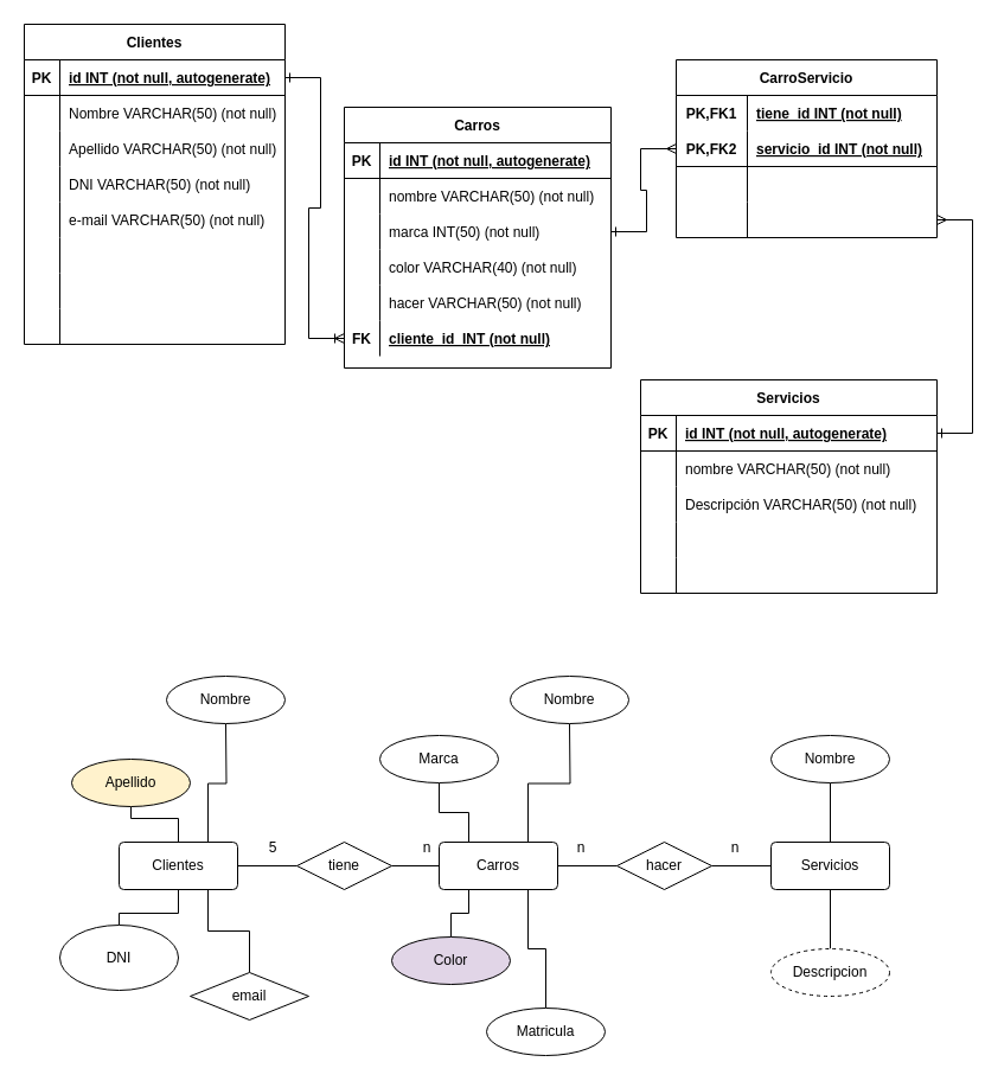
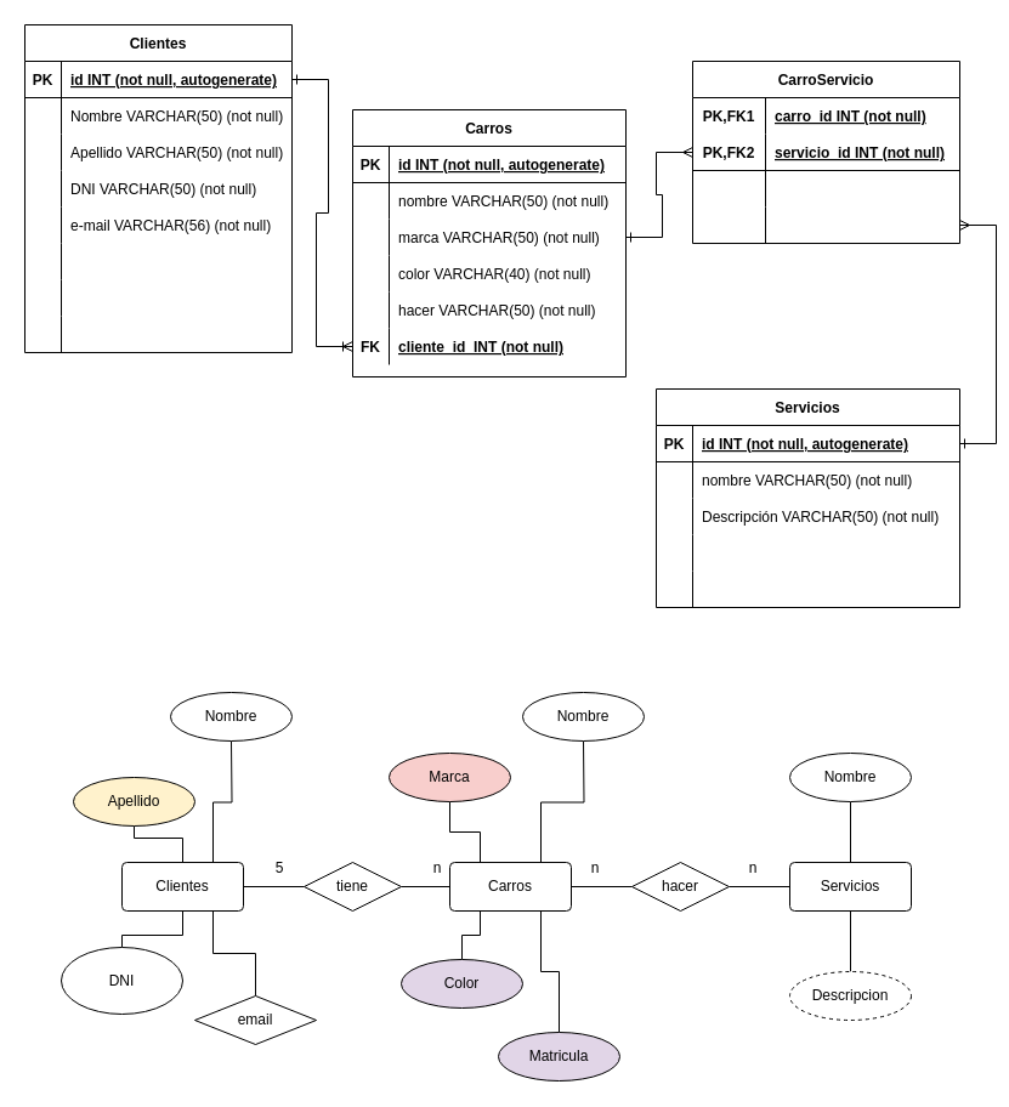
- <mxCell id="66" value="tiene_id INT (not null)" style="shape=partialRectangle;connectable=0;fillColor=none;top=0;left=0;bottom=0;right=0;align=left;spacingLeft=6;fontStyle=5;overflow=hidden;" parent="64" vertex="1"><mxGeometry x="60" width="160" height="30" as="geometry"><mxRectangle width="160" height="30" as="alternateBounds" /></mxGeometry></mxCell>
+ <mxCell id="66" value="carro_id INT (not null)" style="shape=partialRectangle;connectable=0;fillColor=none;top=0;left=0;bottom=0;right=0;align=left;spacingLeft=6;fontStyle=5;overflow=hidden;" parent="64" vertex="1"><mxGeometry x="60" width="160" height="30" as="geometry"><mxRectangle width="160" height="30" as="alternateBounds" /></mxGeometry></mxCell>
- <mxCell id="36" value="e-mail VARCHAR(50) (not null)" style="shape=partialRectangle;connectable=0;fillColor=none;top=0;left=0;bottom=0;right=0;align=left;spacingLeft=6;overflow=hidden;" parent="34" vertex="1"><mxGeometry x="30" width="190" height="30" as="geometry"><mxRectangle width="190" height="30" as="alternateBounds" /></mxGeometry></mxCell>
+ <mxCell id="36" value="e-mail VARCHAR(56) (not null)" style="shape=partialRectangle;connectable=0;fillColor=none;top=0;left=0;bottom=0;right=0;align=left;spacingLeft=6;overflow=hidden;" parent="34" vertex="1"><mxGeometry x="30" width="190" height="30" as="geometry"><mxRectangle width="190" height="30" as="alternateBounds" /></mxGeometry></mxCell>
- <mxCell id="11" value="marca INT(50) (not null)" style="shape=partialRectangle;connectable=0;fillColor=none;top=0;left=0;bottom=0;right=0;align=left;spacingLeft=6;overflow=hidden;" parent="9" vertex="1"><mxGeometry x="30" width="195" height="30" as="geometry"><mxRectangle width="195" height="30" as="alternateBounds" /></mxGeometry></mxCell>
+ <mxCell id="11" value="marca VARCHAR(50) (not null)" style="shape=partialRectangle;connectable=0;fillColor=none;top=0;left=0;bottom=0;right=0;align=left;spacingLeft=6;overflow=hidden;" parent="9" vertex="1"><mxGeometry x="30" width="195" height="30" as="geometry"><mxRectangle width="195" height="30" as="alternateBounds" /></mxGeometry></mxCell>
- <mxCell id="106" value="Marca" style="ellipse;whiteSpace=wrap;html=1;align=center;" vertex="1" parent="1"><mxGeometry x="320" y="620" width="100" height="40" as="geometry" /></mxCell>
+ <mxCell id="106" value="Marca" style="ellipse;whiteSpace=wrap;html=1;align=center;fillColor=#f8cecc;" vertex="1" parent="1"><mxGeometry x="320" y="620" width="100" height="40" as="geometry" /></mxCell>
- <mxCell id="108" value="Matricula" style="ellipse;whiteSpace=wrap;html=1;align=center;" vertex="1" parent="1"><mxGeometry x="410" y="850" width="100" height="40" as="geometry" /></mxCell>
+ <mxCell id="108" value="Matricula" style="ellipse;whiteSpace=wrap;html=1;align=center;fillColor=#e1d5e7;" vertex="1" parent="1"><mxGeometry x="410" y="850" width="100" height="40" as="geometry" /></mxCell>
